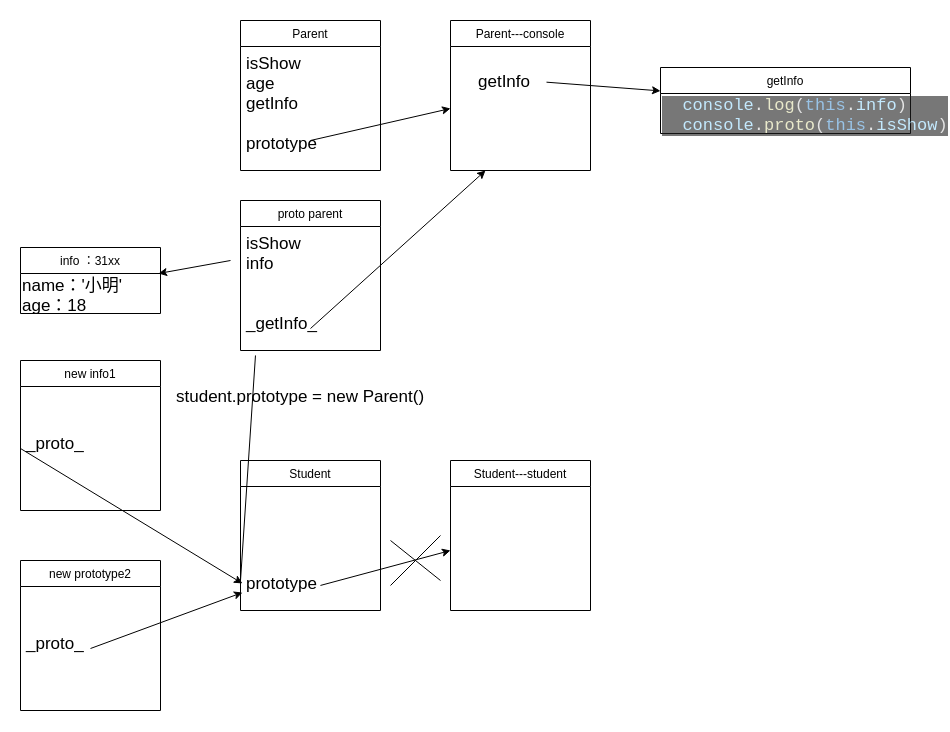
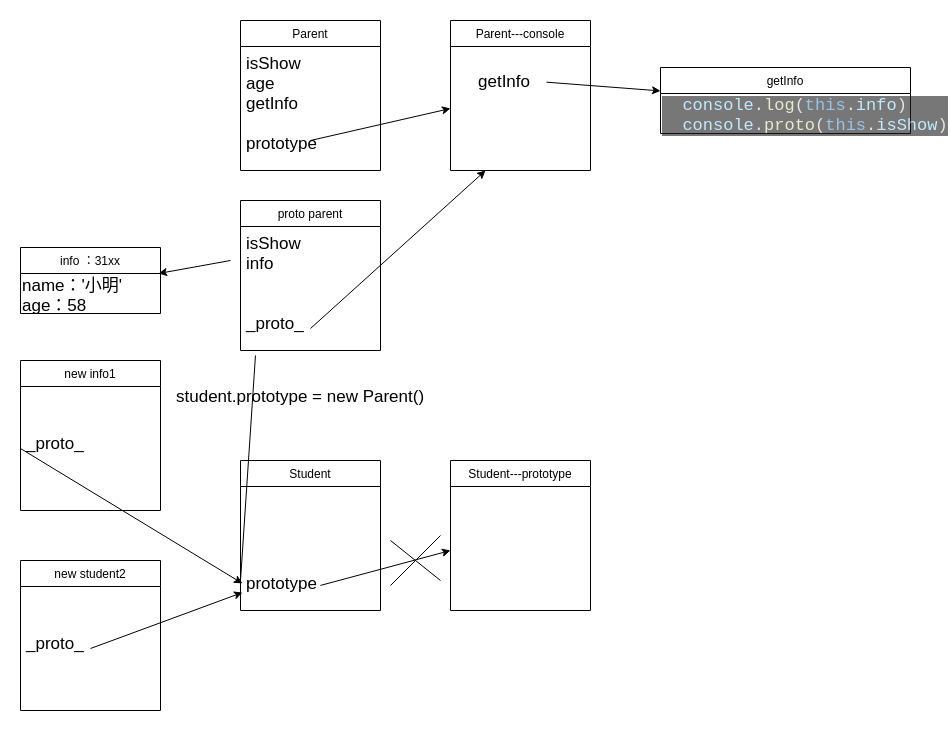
- <mxCell id="17" value="isShow&#10;info&#10;&#10;&#10;_getInfo_" style="text;strokeColor=none;fillColor=none;align=left;verticalAlign=top;spacingLeft=4;spacingRight=4;overflow=hidden;rotatable=0;points=[[0,0.5],[1,0.5]];portConstraint=eastwest;fontSize=17;" parent="15" vertex="1"><mxGeometry y="26" width="140" height="124" as="geometry" /></mxCell>
+ <mxCell id="17" value="isShow&#10;info&#10;&#10;&#10;_proto_" style="text;strokeColor=none;fillColor=none;align=left;verticalAlign=top;spacingLeft=4;spacingRight=4;overflow=hidden;rotatable=0;points=[[0,0.5],[1,0.5]];portConstraint=eastwest;fontSize=17;" parent="15" vertex="1"><mxGeometry y="26" width="140" height="124" as="geometry" /></mxCell>
- <mxCell id="12" value="name：'小明'&lt;br&gt;age：18" style="text;html=1;resizable=0;points=[];autosize=1;align=left;verticalAlign=top;spacingTop=-4;fontSize=17;" parent="11" vertex="1"><mxGeometry y="26" width="140" height="40" as="geometry" /></mxCell>
+ <mxCell id="12" value="name：'小明'&lt;br&gt;age：58" style="text;html=1;resizable=0;points=[];autosize=1;align=left;verticalAlign=top;spacingTop=-4;fontSize=17;" parent="11" vertex="1"><mxGeometry y="26" width="140" height="40" as="geometry" /></mxCell>
- <mxCell id="9" value="Student---student" style="swimlane;fontStyle=0;childLayout=stackLayout;horizontal=1;startSize=26;fillColor=none;horizontalStack=0;resizeParent=1;resizeParentMax=0;resizeLast=0;collapsible=1;marginBottom=0;" parent="1" vertex="1"><mxGeometry x="450" y="460" width="140" height="150" as="geometry" /></mxCell>
+ <mxCell id="9" value="Student---prototype" style="swimlane;fontStyle=0;childLayout=stackLayout;horizontal=1;startSize=26;fillColor=none;horizontalStack=0;resizeParent=1;resizeParentMax=0;resizeLast=0;collapsible=1;marginBottom=0;" parent="1" vertex="1"><mxGeometry x="450" y="460" width="140" height="150" as="geometry" /></mxCell>
- <mxCell id="31" value="new prototype2" style="swimlane;fontStyle=0;childLayout=stackLayout;horizontal=1;startSize=26;fillColor=none;horizontalStack=0;resizeParent=1;resizeParentMax=0;resizeLast=0;collapsible=1;marginBottom=0;" parent="1" vertex="1"><mxGeometry x="20" y="560" width="140" height="150" as="geometry" /></mxCell>
+ <mxCell id="31" value="new student2" style="swimlane;fontStyle=0;childLayout=stackLayout;horizontal=1;startSize=26;fillColor=none;horizontalStack=0;resizeParent=1;resizeParentMax=0;resizeLast=0;collapsible=1;marginBottom=0;" parent="1" vertex="1"><mxGeometry x="20" y="560" width="140" height="150" as="geometry" /></mxCell>
